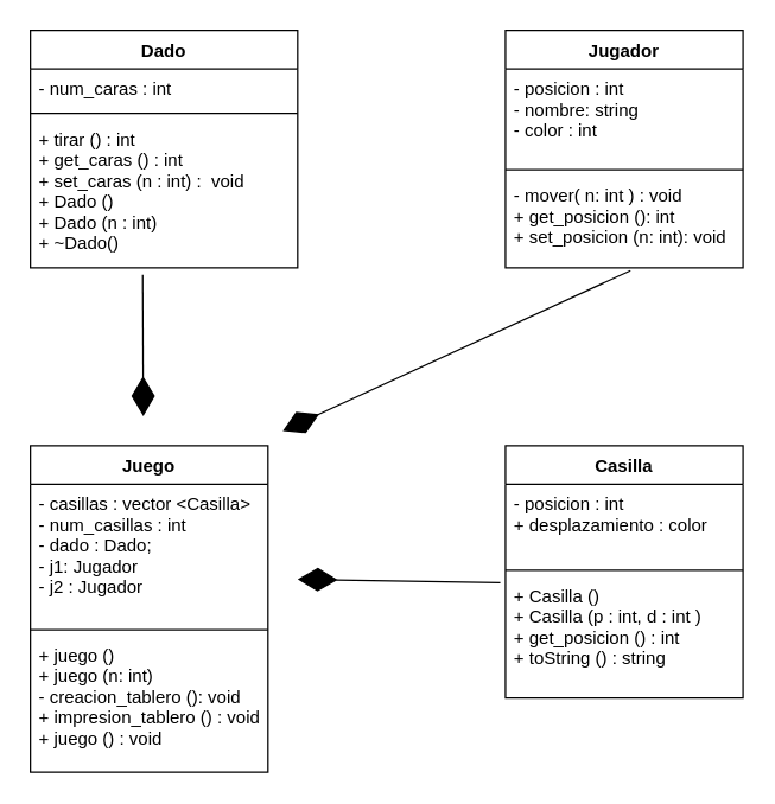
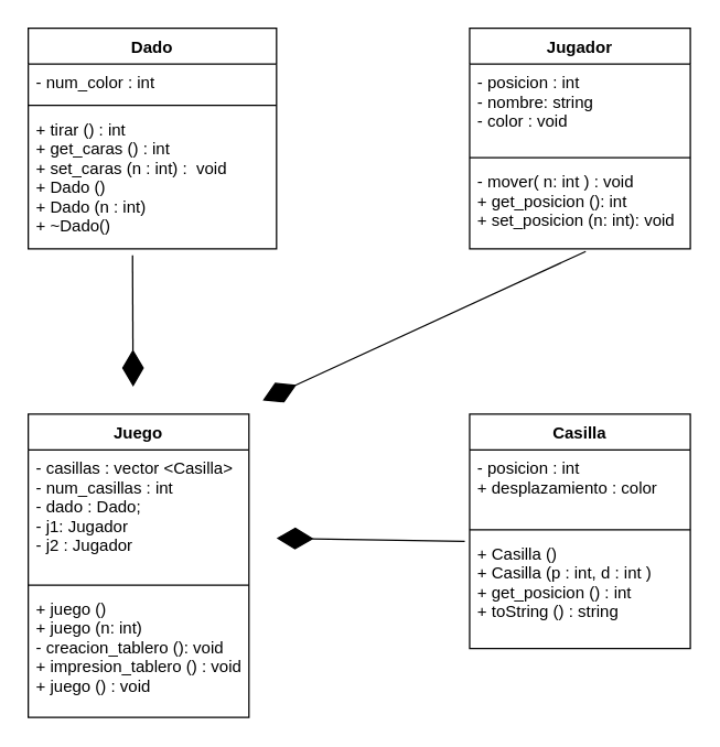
- <mxCell id="3" value="- num_caras : int" style="text;strokeColor=none;fillColor=none;align=left;verticalAlign=top;spacingLeft=4;spacingRight=4;overflow=hidden;rotatable=0;points=[[0,0.5],[1,0.5]];portConstraint=eastwest;" parent="2" vertex="1"><mxGeometry y="26" width="180" height="26" as="geometry" /></mxCell>
+ <mxCell id="3" value="- num_color : int" style="text;strokeColor=none;fillColor=none;align=left;verticalAlign=top;spacingLeft=4;spacingRight=4;overflow=hidden;rotatable=0;points=[[0,0.5],[1,0.5]];portConstraint=eastwest;" parent="2" vertex="1"><mxGeometry y="26" width="180" height="26" as="geometry" /></mxCell>
- <mxCell id="7" value="- posicion : int&#10;- nombre: string &#10;- color : int&#10;" style="text;strokeColor=none;fillColor=none;align=left;verticalAlign=top;spacingLeft=4;spacingRight=4;overflow=hidden;rotatable=0;points=[[0,0.5],[1,0.5]];portConstraint=eastwest;" parent="6" vertex="1"><mxGeometry y="26" width="160" height="64" as="geometry" /></mxCell>
+ <mxCell id="7" value="- posicion : int&#10;- nombre: string &#10;- color : void&#10;" style="text;strokeColor=none;fillColor=none;align=left;verticalAlign=top;spacingLeft=4;spacingRight=4;overflow=hidden;rotatable=0;points=[[0,0.5],[1,0.5]];portConstraint=eastwest;" parent="6" vertex="1"><mxGeometry y="26" width="160" height="64" as="geometry" /></mxCell>
